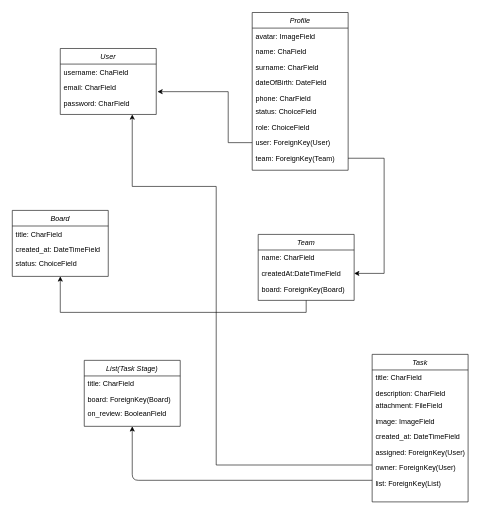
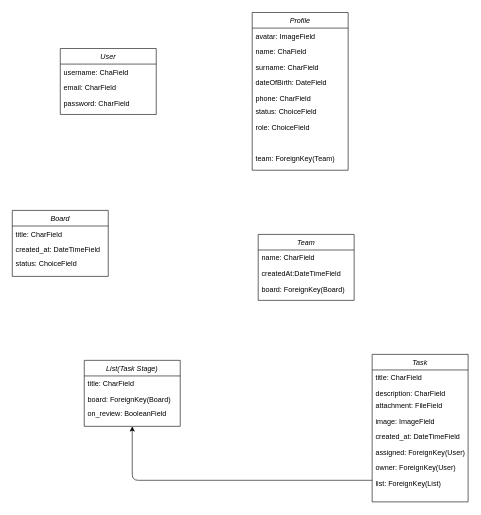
- <mxCell id="8" style="edgeStyle=orthogonalEdgeStyle;rounded=0;orthogonalLoop=1;jettySize=auto;html=1;entryX=1.013;entryY=0.769;entryDx=0;entryDy=0;entryPerimeter=0;" edge="1" parent="1" source="9" target="4"><mxGeometry relative="1" as="geometry"><Array as="points"><mxPoint x="380" y="237" /><mxPoint x="380" y="152" /></Array></mxGeometry></mxCell>
- <mxCell id="9" value="user: ForeignKey(User)" style="text;align=left;verticalAlign=top;spacingLeft=4;spacingRight=4;overflow=hidden;rotatable=0;points=[[0,0.5],[1,0.5]];portConstraint=eastwest;rounded=0;shadow=0;html=0;" vertex="1" parent="1"><mxGeometry x="420" y="224" width="160" height="26" as="geometry" /></mxCell>
- <mxCell id="37" style="edgeStyle=orthogonalEdgeStyle;rounded=0;orthogonalLoop=1;jettySize=auto;html=1;exitX=0;exitY=0.75;exitDx=0;exitDy=0;entryX=0.75;entryY=1;entryDx=0;entryDy=0;" edge="1" parent="1" source="38" target="2"><mxGeometry relative="1" as="geometry"><Array as="points"><mxPoint x="360" y="775" /><mxPoint x="360" y="310" /><mxPoint x="220" y="310" /></Array></mxGeometry></mxCell>
- <mxCell id="10" style="edgeStyle=orthogonalEdgeStyle;rounded=0;orthogonalLoop=1;jettySize=auto;html=1;exitX=1;exitY=0.5;exitDx=0;exitDy=0;entryX=1;entryY=0.5;entryDx=0;entryDy=0;" edge="1" parent="1" source="11" target="28"><mxGeometry relative="1" as="geometry"><Array as="points"><mxPoint x="640" y="263" /><mxPoint x="640" y="455" /></Array></mxGeometry></mxCell>
- <mxCell id="30" style="edgeStyle=orthogonalEdgeStyle;rounded=0;orthogonalLoop=1;jettySize=auto;html=1;exitX=0.5;exitY=1;exitDx=0;exitDy=0;entryX=0.5;entryY=1;entryDx=0;entryDy=0;" edge="1" parent="1" source="26" target="31"><mxGeometry relative="1" as="geometry"><Array as="points"><mxPoint x="510" y="520" /><mxPoint x="100" y="520" /></Array></mxGeometry></mxCell>
